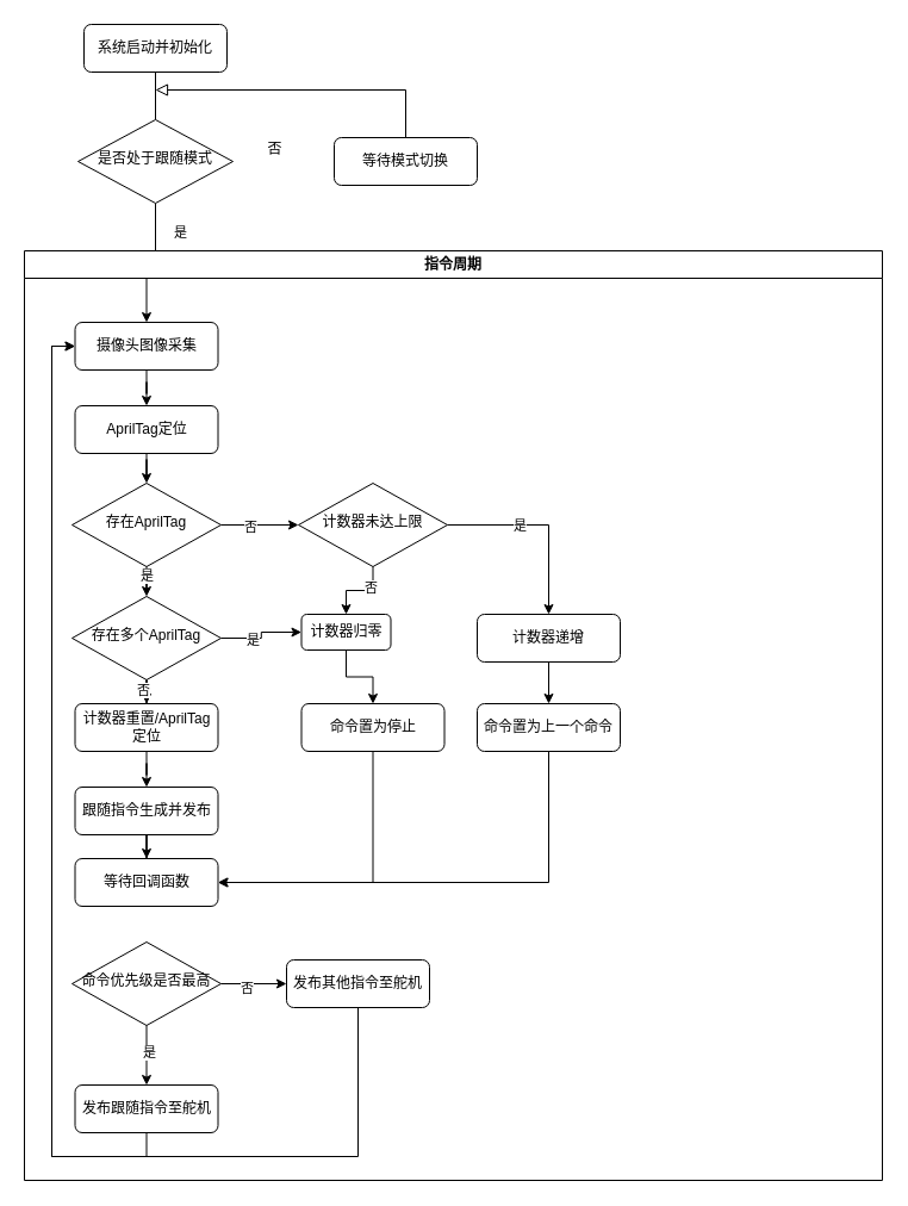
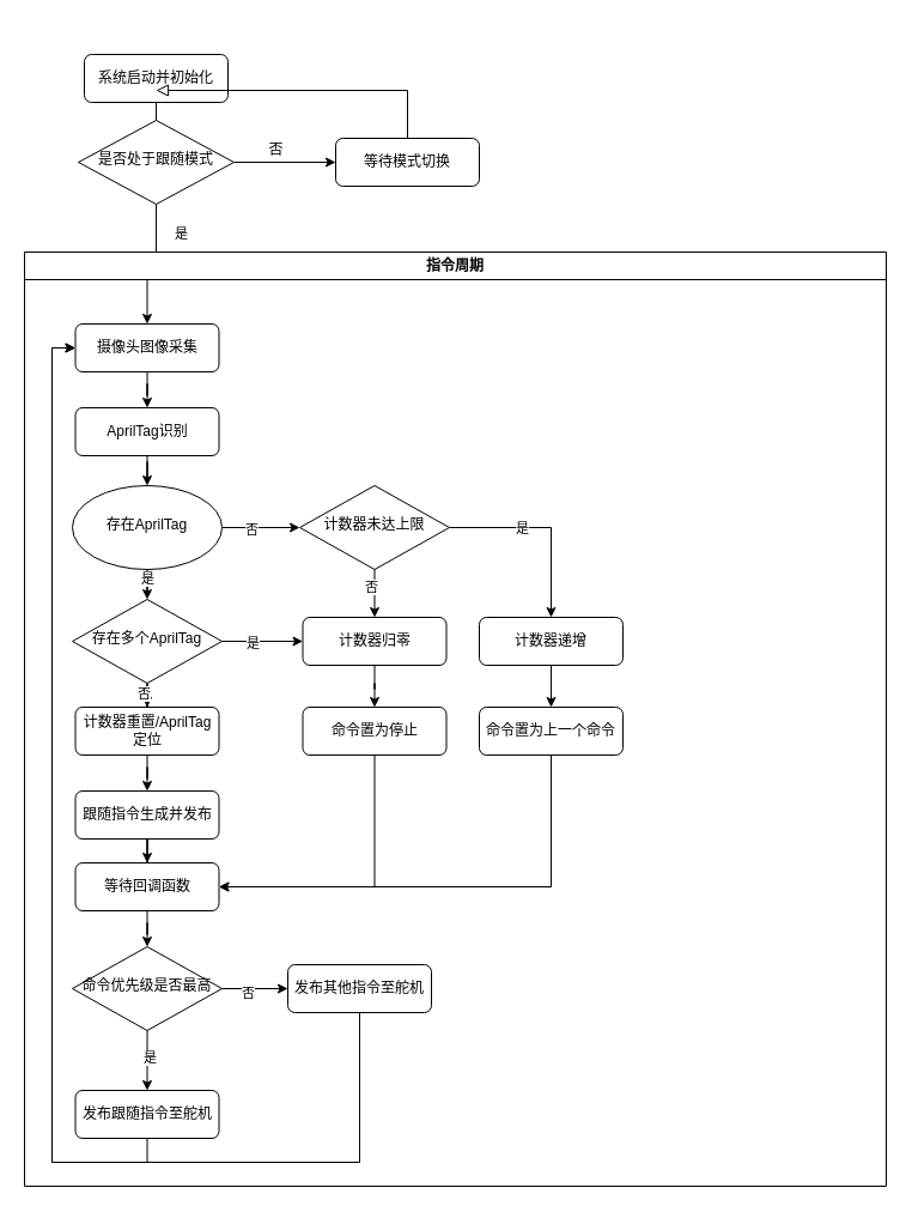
- <mxCell id="3" value="系统启动并初始化" style="rounded=1;whiteSpace=wrap;html=1;fontSize=12;glass=0;strokeWidth=1;shadow=0;" parent="1" vertex="1"><mxGeometry x="70" y="20" width="120" height="40" as="geometry" /></mxCell>
+ <mxCell id="3" value="系统启动并初始化" style="rounded=1;whiteSpace=wrap;html=1;fontSize=12;glass=0;strokeWidth=1;shadow=0;" parent="1" vertex="1"><mxGeometry x="70" y="45" width="120" height="40" as="geometry" /></mxCell>
+ <mxCell id="6" value="" style="edgeStyle=orthogonalEdgeStyle;rounded=0;orthogonalLoop=1;jettySize=auto;html=1;" edge="1" parent="1" source="7" target="8"><mxGeometry relative="1" as="geometry" /></mxCell>
- <mxCell id="14" value="AprilTag定位" style="rounded=1;whiteSpace=wrap;html=1;" vertex="1" parent="10"><mxGeometry x="42.5" y="130" width="120" height="40" as="geometry" /></mxCell>
+ <mxCell id="14" value="AprilTag识别" style="rounded=1;whiteSpace=wrap;html=1;" vertex="1" parent="10"><mxGeometry x="42.5" y="130" width="120" height="40" as="geometry" /></mxCell>
- <mxCell id="19" value="存在AprilTag" style="rhombus;whiteSpace=wrap;html=1;shadow=0;fontFamily=Helvetica;fontSize=12;align=center;strokeWidth=1;spacing=6;spacingTop=-4;" vertex="1" parent="10"><mxGeometry x="40" y="195" width="125" height="70" as="geometry" /></mxCell>
+ <mxCell id="19" value="存在AprilTag" style="ellipse;whiteSpace=wrap;html=1;shadow=0;fontFamily=Helvetica;fontSize=12;align=center;strokeWidth=1;spacing=6;spacingTop=-4;" vertex="1" parent="10"><mxGeometry x="40" y="195" width="125" height="70" as="geometry" /></mxCell>
- <mxCell id="23" value="计数器归零" style="rounded=1;whiteSpace=wrap;html=1;" vertex="1" parent="10"><mxGeometry x="232.5" y="305" width="75" height="30" as="geometry" /></mxCell>
+ <mxCell id="23" value="计数器归零" style="rounded=1;whiteSpace=wrap;html=1;" vertex="1" parent="10"><mxGeometry x="232.5" y="305" width="120" height="40" as="geometry" /></mxCell>
+ <mxCell id="31" value="" style="edgeStyle=orthogonalEdgeStyle;rounded=0;orthogonalLoop=1;jettySize=auto;html=1;" edge="1" parent="10" source="32" target="37"><mxGeometry relative="1" as="geometry" /></mxCell>
